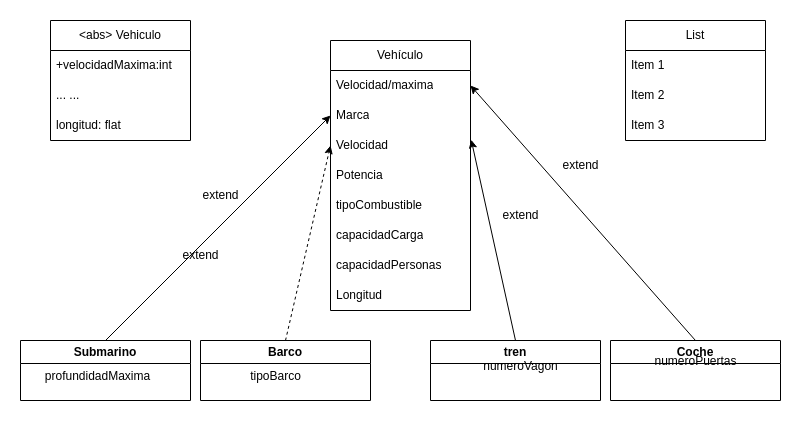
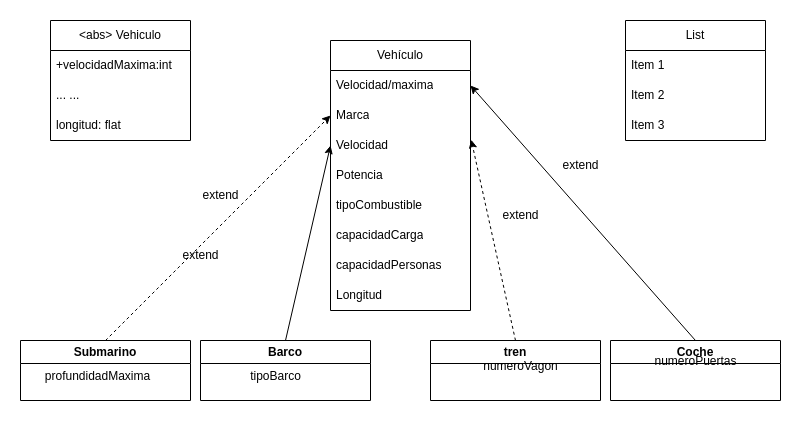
- <mxCell id="19" value="" style="endArrow=classic;html=1;rounded=0;entryX=0;entryY=0.5;entryDx=0;entryDy=0;exitX=0.5;exitY=0;exitDx=0;exitDy=0;" edge="1" parent="1" source="11" target="4"><mxGeometry width="50" height="50" relative="1" as="geometry"><mxPoint x="350" y="240" as="sourcePoint" /><mxPoint x="400" y="190" as="targetPoint" /></mxGeometry></mxCell>
+ <mxCell id="19" value="" style="endArrow=classic;html=1;rounded=0;entryX=0;entryY=0.5;entryDx=0;entryDy=0;exitX=0.5;exitY=0;exitDx=0;exitDy=0;dashed=1;" edge="1" parent="1" source="11" target="4"><mxGeometry width="50" height="50" relative="1" as="geometry"><mxPoint x="350" y="240" as="sourcePoint" /><mxPoint x="400" y="190" as="targetPoint" /></mxGeometry></mxCell>
- <mxCell id="21" value="" style="endArrow=classic;html=1;rounded=0;exitX=0.5;exitY=0;exitDx=0;exitDy=0;entryX=1.005;entryY=0.307;entryDx=0;entryDy=0;entryPerimeter=0;" edge="1" parent="1" source="15" target="5"><mxGeometry width="50" height="50" relative="1" as="geometry"><mxPoint x="350" y="240" as="sourcePoint" /><mxPoint x="480" y="150" as="targetPoint" /></mxGeometry></mxCell>
+ <mxCell id="21" value="" style="endArrow=classic;html=1;rounded=0;exitX=0.5;exitY=0;exitDx=0;exitDy=0;entryX=1.005;entryY=0.307;entryDx=0;entryDy=0;entryPerimeter=0;dashed=1;" edge="1" parent="1" source="15" target="5"><mxGeometry width="50" height="50" relative="1" as="geometry"><mxPoint x="350" y="240" as="sourcePoint" /><mxPoint x="480" y="150" as="targetPoint" /></mxGeometry></mxCell>
- <mxCell id="20" value="" style="endArrow=classic;html=1;rounded=0;exitX=0.5;exitY=0;exitDx=0;exitDy=0;entryX=0;entryY=0.5;entryDx=0;entryDy=0;dashed=1;" edge="1" parent="1" source="13" target="5"><mxGeometry width="50" height="50" relative="1" as="geometry"><mxPoint x="350" y="240" as="sourcePoint" /><mxPoint x="320" y="150" as="targetPoint" /></mxGeometry></mxCell>
+ <mxCell id="20" value="" style="endArrow=classic;html=1;rounded=0;exitX=0.5;exitY=0;exitDx=0;exitDy=0;entryX=0;entryY=0.5;entryDx=0;entryDy=0;" edge="1" parent="1" source="13" target="5"><mxGeometry width="50" height="50" relative="1" as="geometry"><mxPoint x="350" y="240" as="sourcePoint" /><mxPoint x="320" y="150" as="targetPoint" /></mxGeometry></mxCell>
